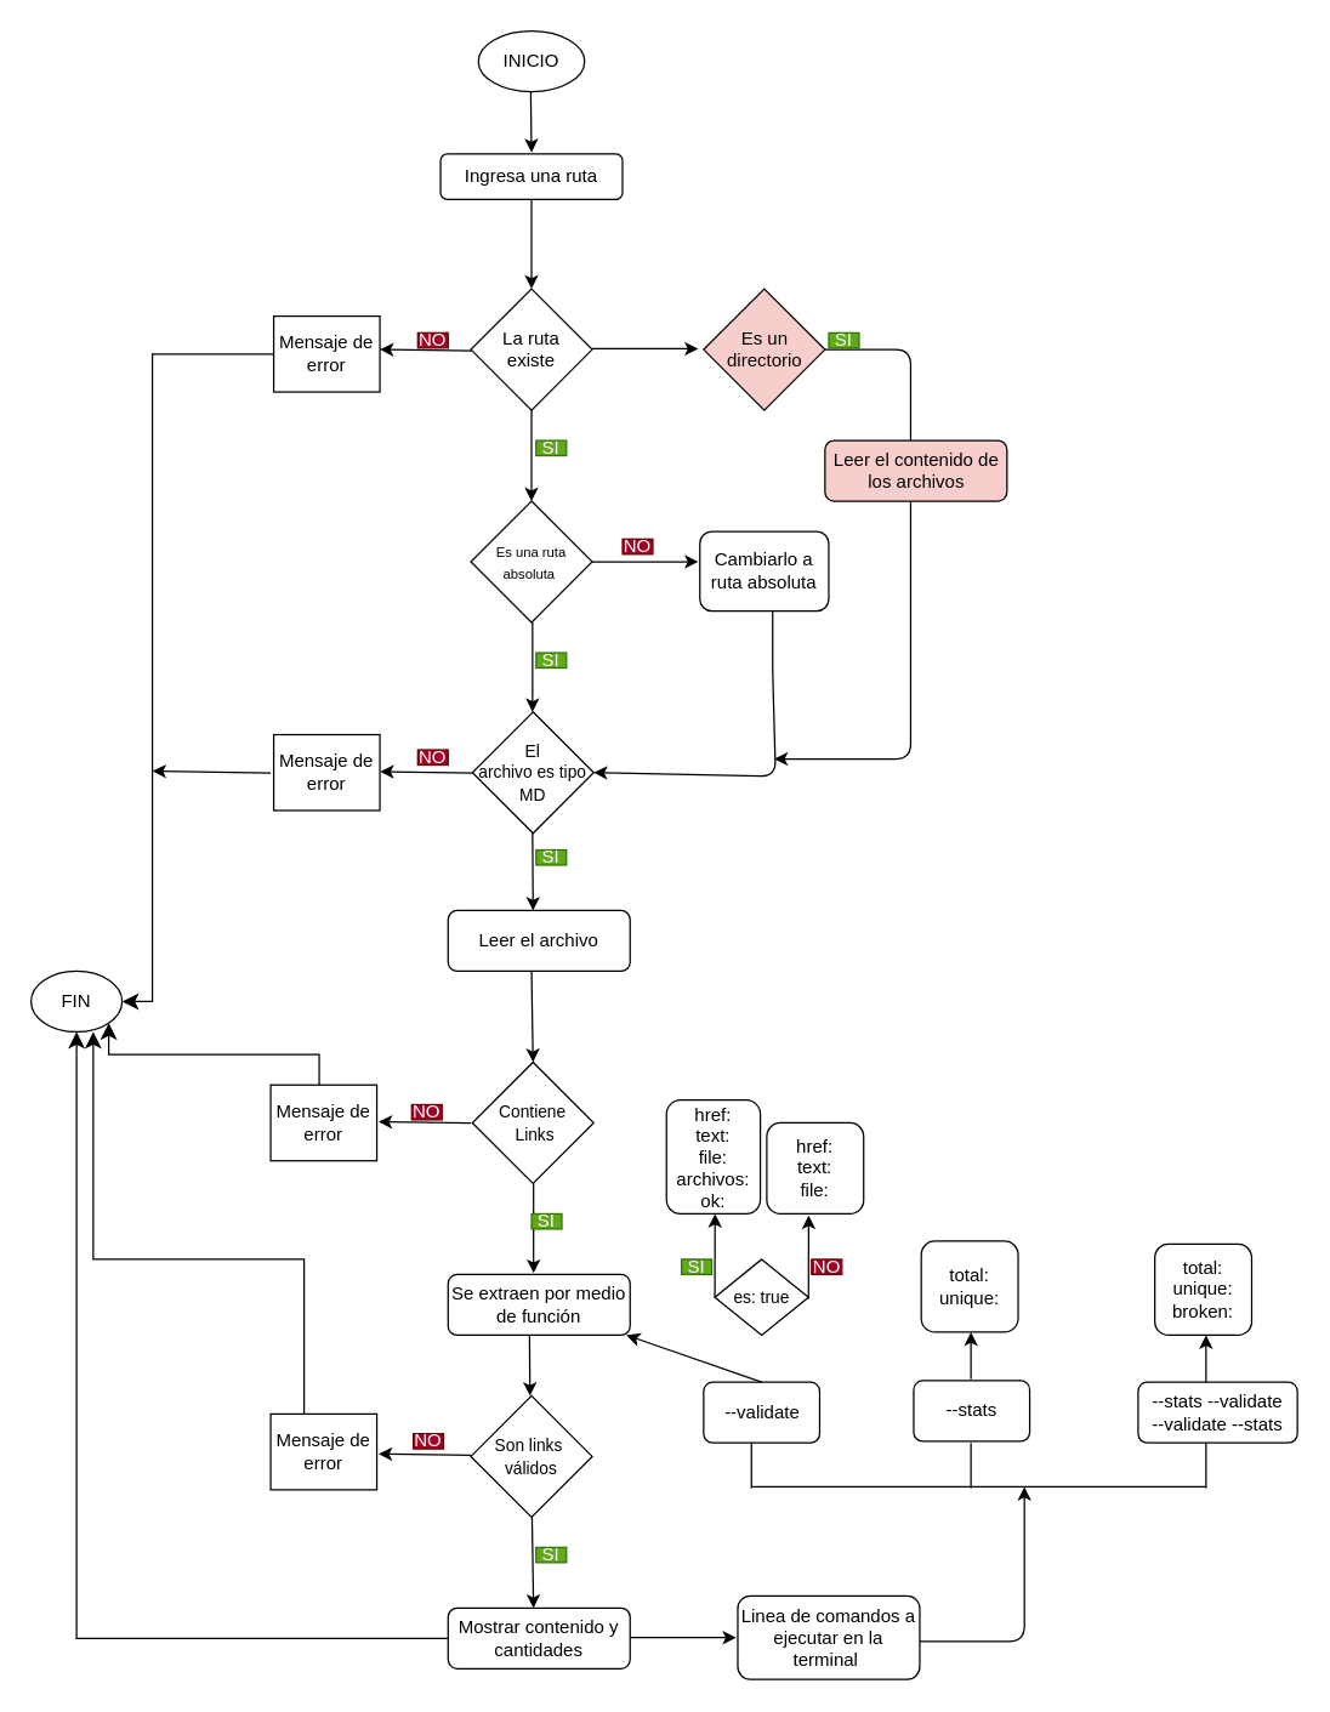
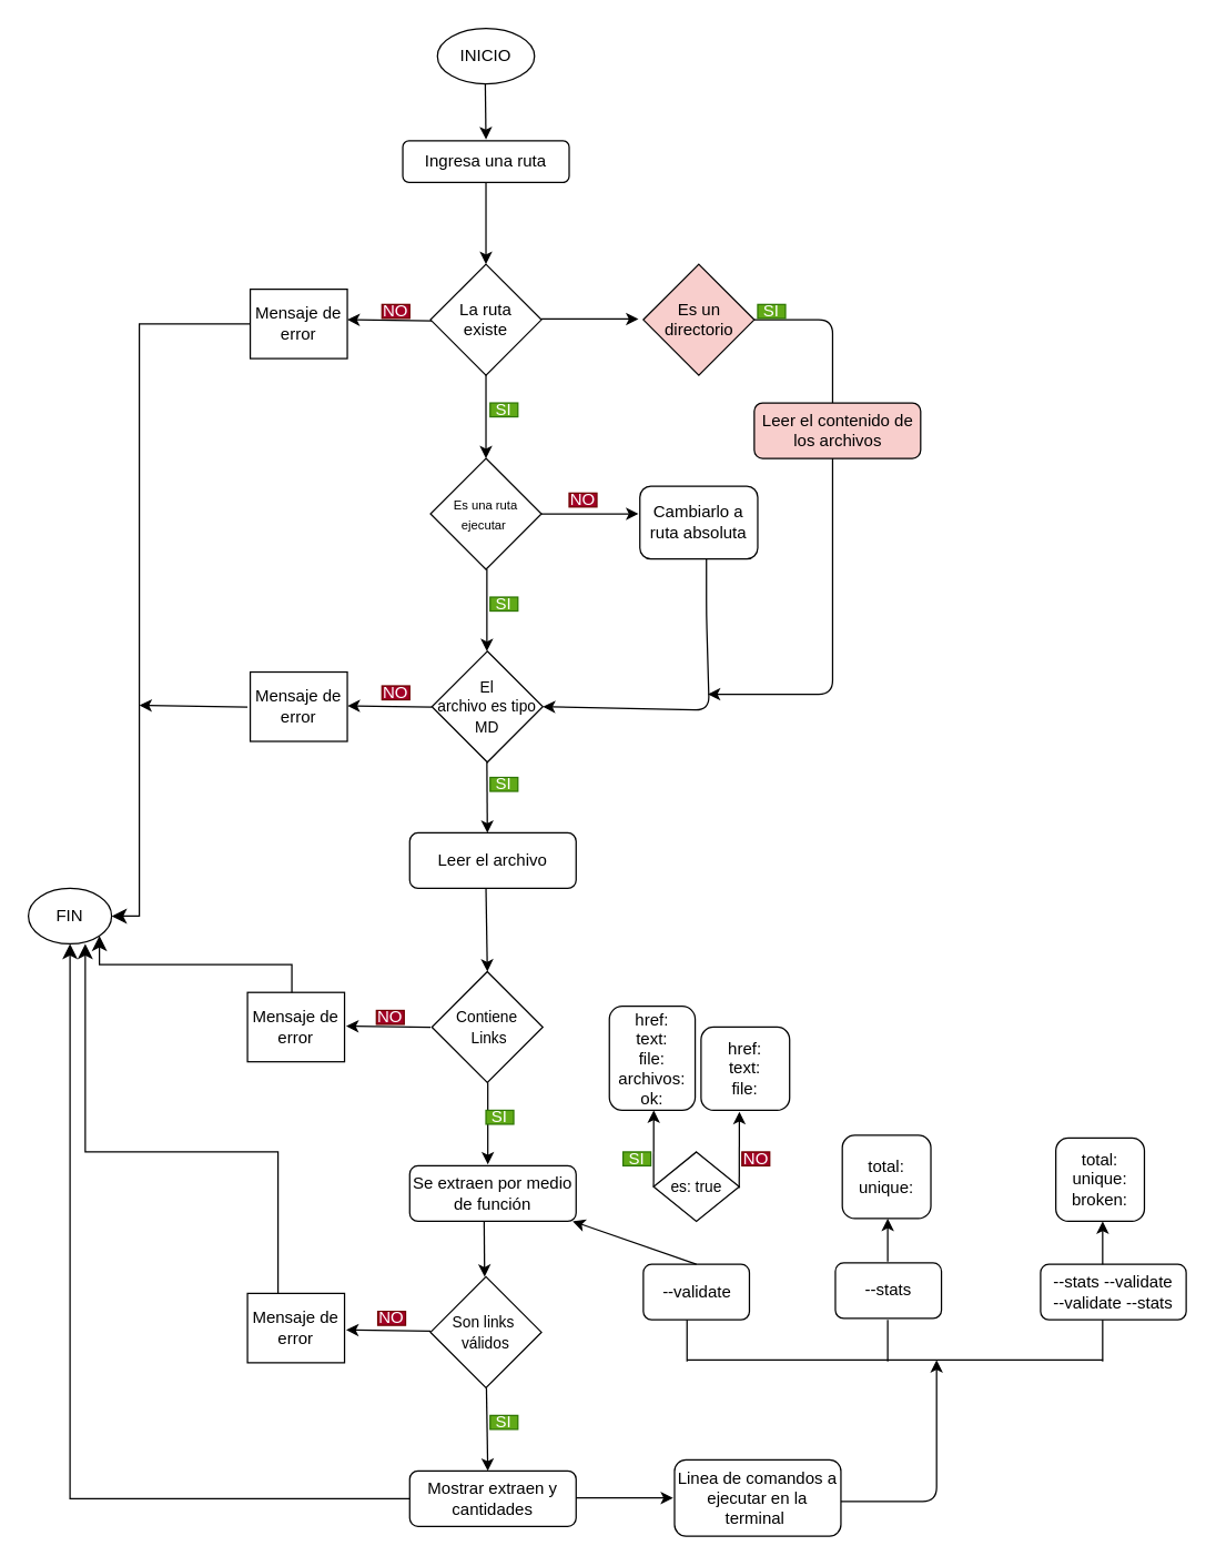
- <mxCell id="14" value="&lt;font style=&quot;font-size: 9px;&quot;&gt;Es una ruta absoluta&amp;nbsp;&lt;/font&gt;" style="rhombus;whiteSpace=wrap;html=1;" parent="1" vertex="1"><mxGeometry x="310" y="330" width="80" height="80" as="geometry" /></mxCell>
+ <mxCell id="14" value="&lt;font style=&quot;font-size: 9px;&quot;&gt;Es una ruta ejecutar&amp;nbsp;&lt;/font&gt;" style="rhombus;whiteSpace=wrap;html=1;" parent="1" vertex="1"><mxGeometry x="310" y="330" width="80" height="80" as="geometry" /></mxCell>
- <mxCell id="39" value="Mostrar contenido y cantidades" style="rounded=1;whiteSpace=wrap;html=1;" parent="1" vertex="1"><mxGeometry x="295" y="1060" width="120" height="40" as="geometry" /></mxCell>
+ <mxCell id="39" value="Mostrar extraen y cantidades" style="rounded=1;whiteSpace=wrap;html=1;" parent="1" vertex="1"><mxGeometry x="295" y="1060" width="120" height="40" as="geometry" /></mxCell>
